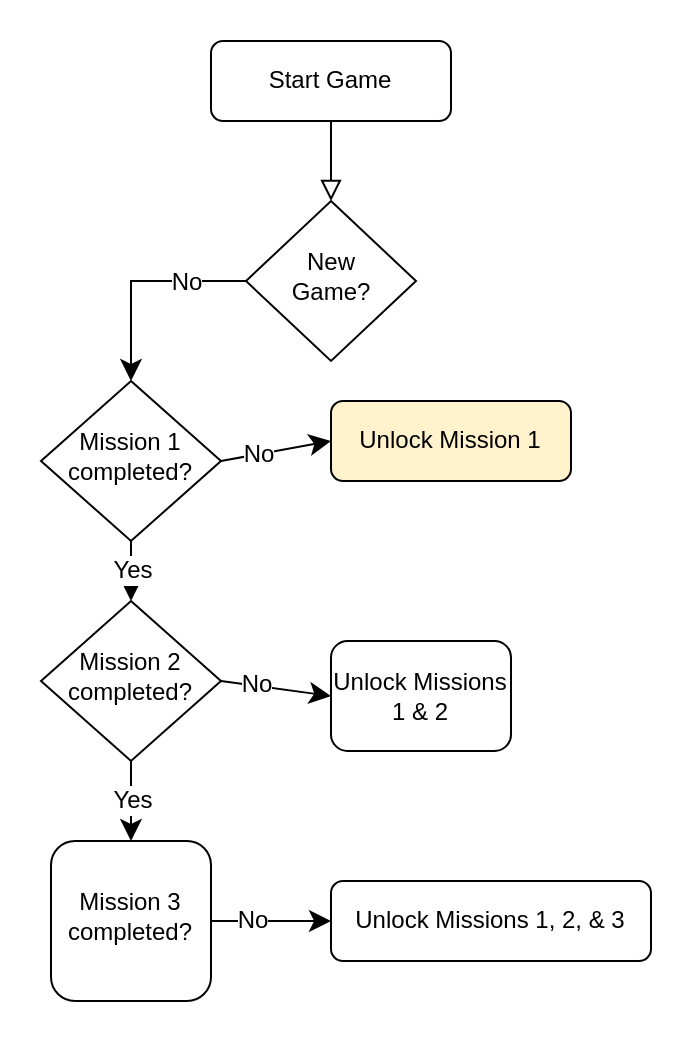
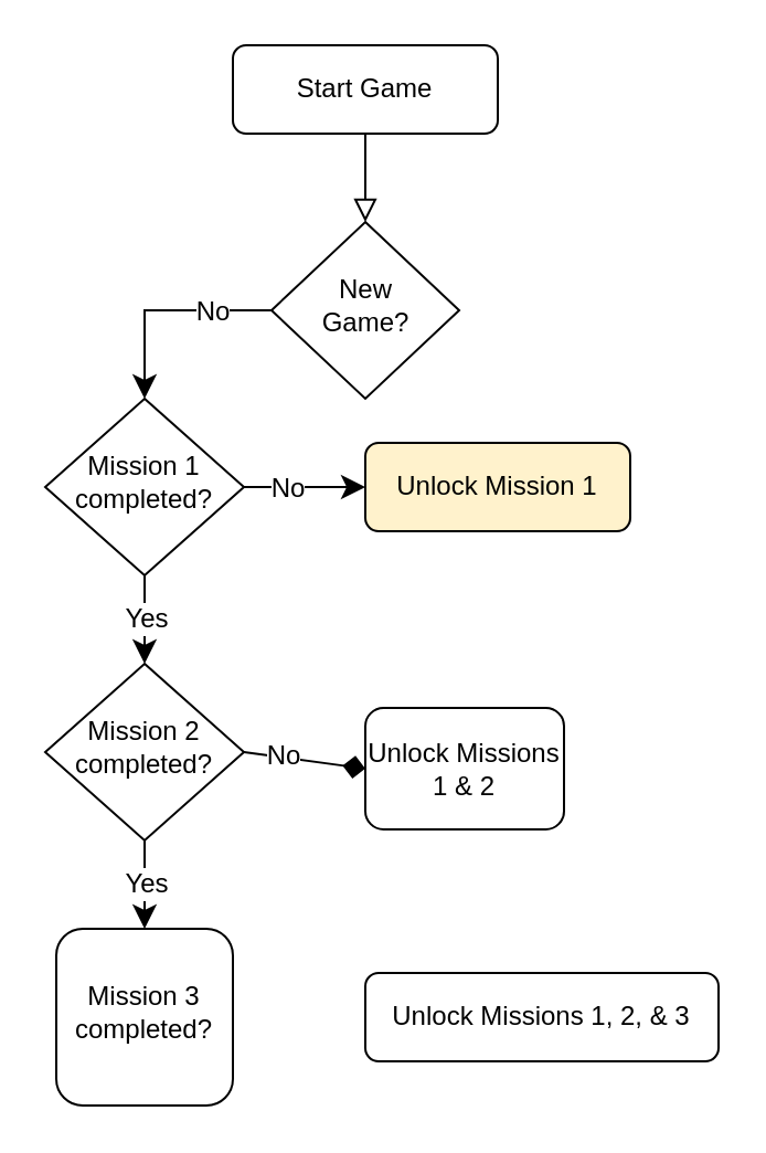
- <mxCell id="9" value="Mission 1 completed?" style="rhombus;whiteSpace=wrap;html=1;shadow=0;fontFamily=Helvetica;fontSize=12;align=center;strokeWidth=1;spacing=6;spacingTop=-4;" parent="1" vertex="1"><mxGeometry x="20" y="190" width="90" height="80" as="geometry" /></mxCell>
+ <mxCell id="9" value="Mission 1 completed?" style="rhombus;whiteSpace=wrap;html=1;shadow=0;fontFamily=Helvetica;fontSize=12;align=center;strokeWidth=1;spacing=6;spacingTop=-4;" parent="1" vertex="1"><mxGeometry x="20" y="180" width="90" height="80" as="geometry" /></mxCell>
- <mxCell id="13" style="edgeStyle=none;curved=1;rounded=0;orthogonalLoop=1;jettySize=auto;html=1;exitX=1;exitY=0.5;exitDx=0;exitDy=0;fontSize=12;startSize=8;endSize=8;entryX=0;entryY=0.5;entryDx=0;entryDy=0;" parent="1" source="17" target="18" edge="1"><mxGeometry relative="1" as="geometry"><mxPoint x="185" y="360" as="targetPoint" /></mxGeometry></mxCell>
+ <mxCell id="13" style="edgeStyle=none;curved=1;rounded=0;orthogonalLoop=1;jettySize=auto;html=1;exitX=1;exitY=0.5;exitDx=0;exitDy=0;fontSize=12;startSize=8;endSize=8;entryX=0;entryY=0.5;entryDx=0;entryDy=0;endArrow=diamond;" parent="1" source="17" target="18" edge="1"><mxGeometry relative="1" as="geometry"><mxPoint x="185" y="360" as="targetPoint" /></mxGeometry></mxCell>
- <mxCell id="19" style="edgeStyle=none;curved=1;rounded=0;orthogonalLoop=1;jettySize=auto;html=1;exitX=1;exitY=0.5;exitDx=0;exitDy=0;fontSize=12;startSize=8;endSize=8;entryX=0;entryY=0.5;entryDx=0;entryDy=0;" parent="1" source="21" target="22" edge="1"><mxGeometry relative="1" as="geometry"><mxPoint x="187.5" y="480" as="targetPoint" /></mxGeometry></mxCell>
- <mxCell id="20" value="No" style="edgeLabel;html=1;align=center;verticalAlign=middle;resizable=0;points=[];fontSize=12;" parent="19" vertex="1" connectable="0"><mxGeometry x="-0.35" y="1" relative="1" as="geometry"><mxPoint as="offset" /></mxGeometry></mxCell>
